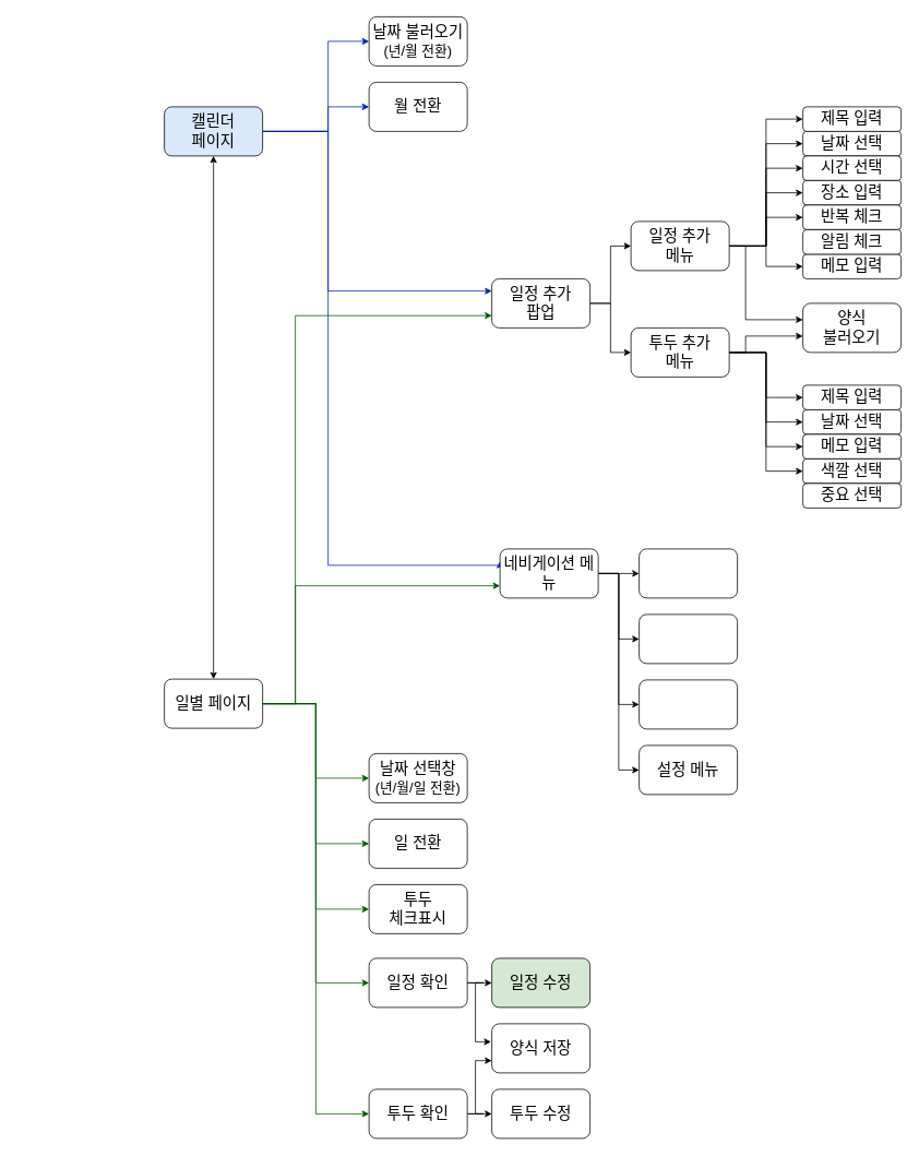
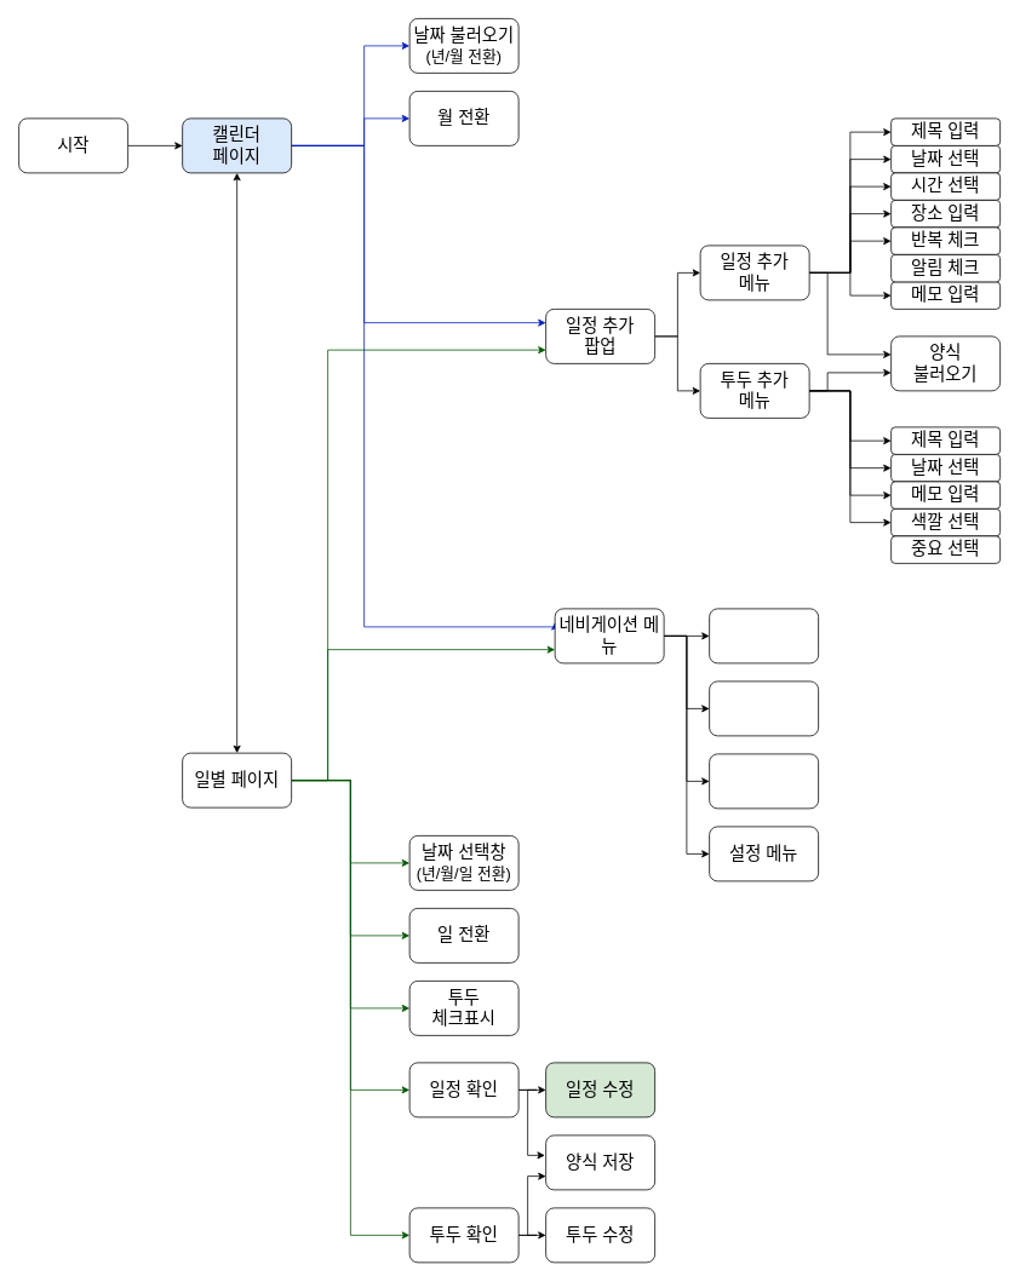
+ <mxCell id="25" value="시작" style="rounded=1;whiteSpace=wrap;html=1;fontSize=19;" vertex="1" parent="1"><mxGeometry x="20" y="130" width="120" height="60" as="geometry" /></mxCell>
+ <mxCell id="24" style="edgeStyle=orthogonalEdgeStyle;rounded=0;orthogonalLoop=1;jettySize=auto;html=1;entryX=0;entryY=0.5;entryDx=0;entryDy=0;" edge="1" parent="1" source="25" target="7"><mxGeometry relative="1" as="geometry"><mxPoint x="190" y="160" as="targetPoint" /></mxGeometry></mxCell>
